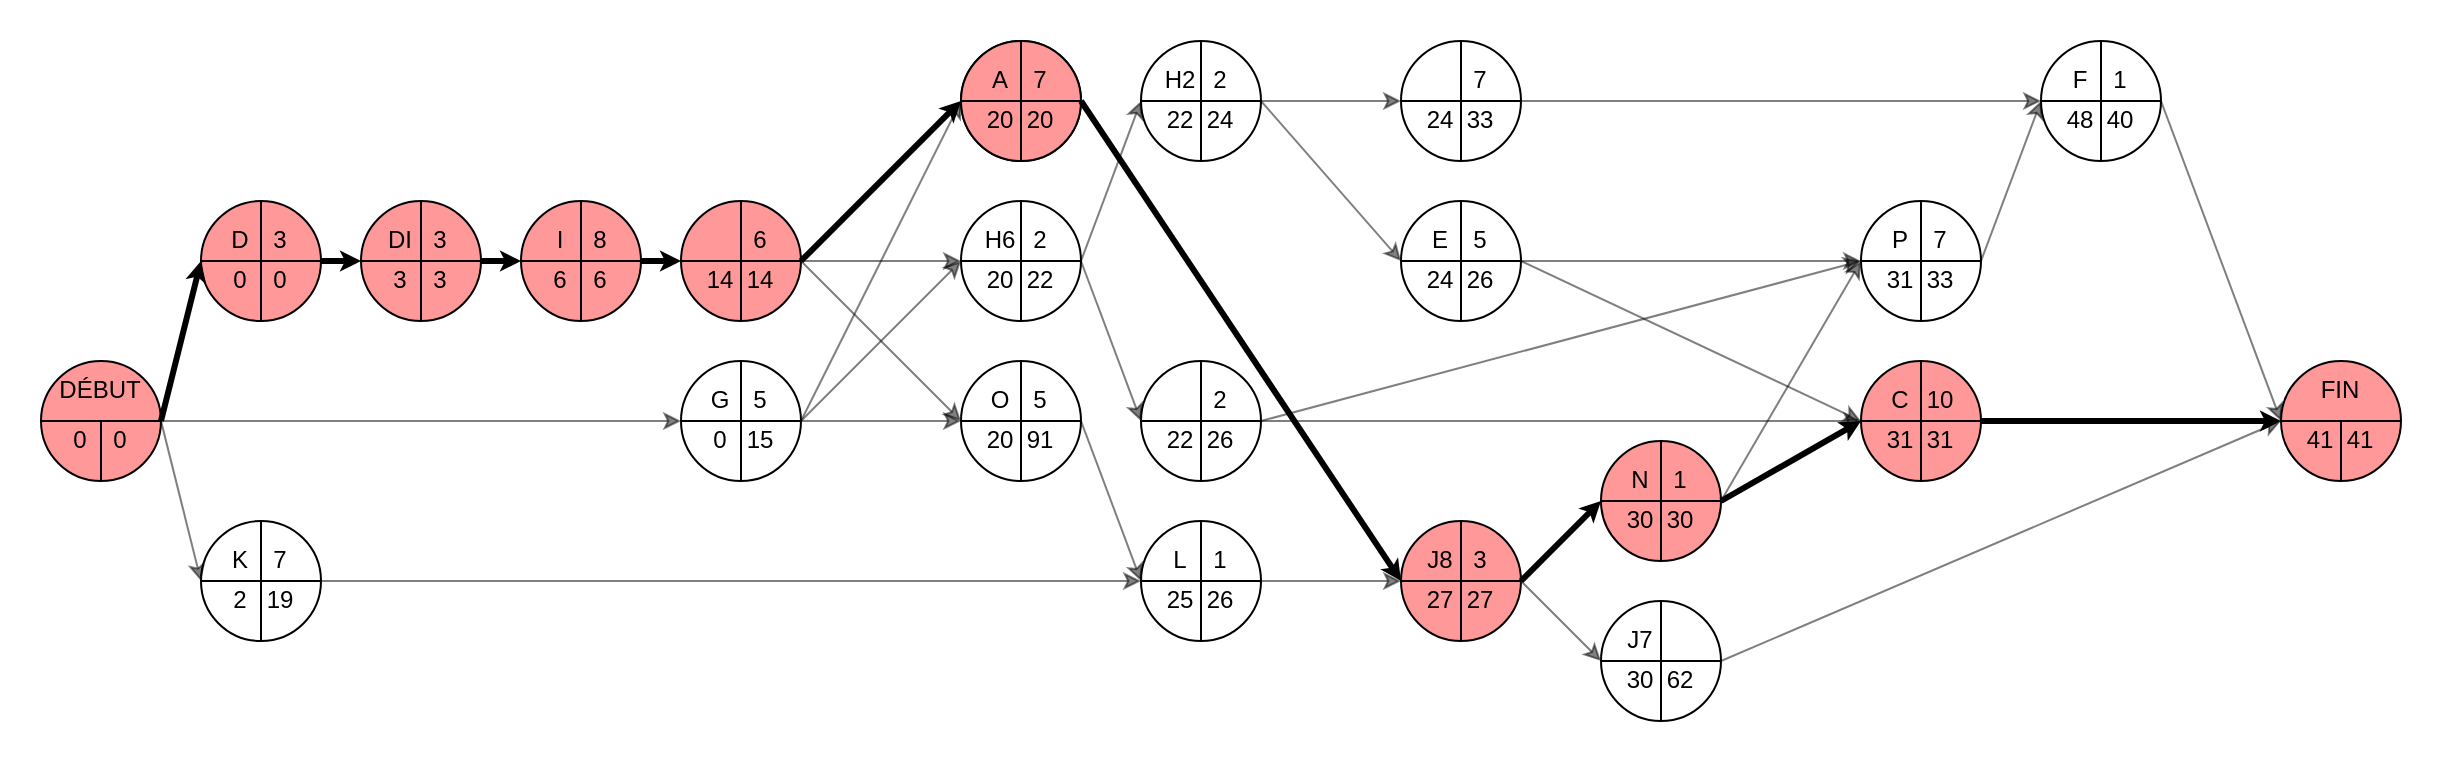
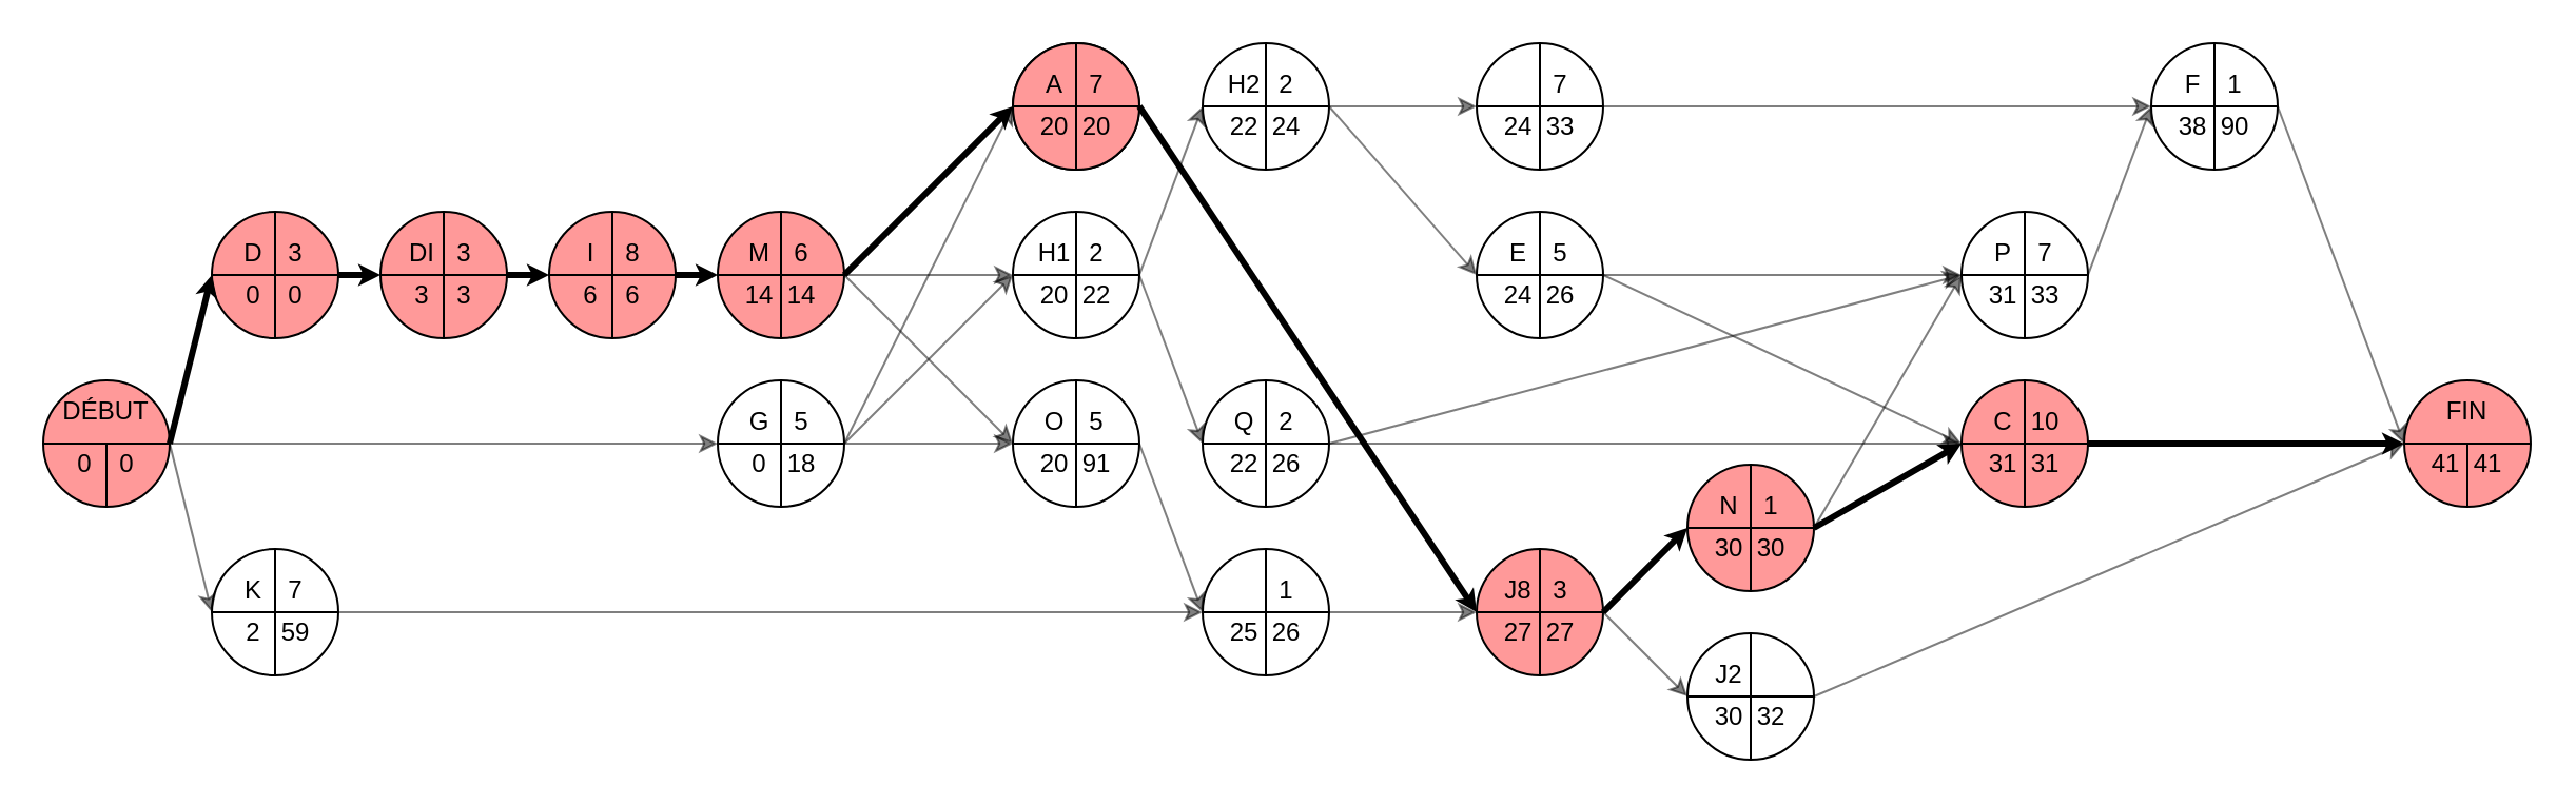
- <mxCell id="164" value="48" style="text;html=1;strokeColor=none;fillColor=none;align=center;verticalAlign=middle;whiteSpace=wrap;rounded=0;" parent="1" vertex="1"><mxGeometry x="1030" y="50" width="20" height="20" as="geometry" /></mxCell>
+ <mxCell id="164" value="38" style="text;html=1;strokeColor=none;fillColor=none;align=center;verticalAlign=middle;whiteSpace=wrap;rounded=0;" parent="1" vertex="1"><mxGeometry x="1030" y="50" width="20" height="20" as="geometry" /></mxCell>
- <mxCell id="163" value="40" style="text;html=1;strokeColor=none;fillColor=none;align=center;verticalAlign=middle;whiteSpace=wrap;rounded=0;" parent="1" vertex="1"><mxGeometry x="1050" y="50" width="20" height="20" as="geometry" /></mxCell>
+ <mxCell id="163" value="90" style="text;html=1;strokeColor=none;fillColor=none;align=center;verticalAlign=middle;whiteSpace=wrap;rounded=0;" parent="1" vertex="1"><mxGeometry x="1050" y="50" width="20" height="20" as="geometry" /></mxCell>
+ <mxCell id="107" value="M" style="text;html=1;strokeColor=none;fillColor=none;align=center;verticalAlign=middle;whiteSpace=wrap;rounded=0;" parent="1" vertex="1"><mxGeometry x="350" y="110" width="20" height="20" as="geometry" /></mxCell>
- <mxCell id="112" value="H6" style="text;html=1;strokeColor=none;fillColor=none;align=center;verticalAlign=middle;whiteSpace=wrap;rounded=0;" parent="1" vertex="1"><mxGeometry x="490" y="110" width="20" height="20" as="geometry" /></mxCell>
+ <mxCell id="112" value="H1" style="text;html=1;strokeColor=none;fillColor=none;align=center;verticalAlign=middle;whiteSpace=wrap;rounded=0;" parent="1" vertex="1"><mxGeometry x="490" y="110" width="20" height="20" as="geometry" /></mxCell>
+ <mxCell id="115" value="Q" style="text;html=1;strokeColor=none;fillColor=none;align=center;verticalAlign=middle;whiteSpace=wrap;rounded=0;" parent="1" vertex="1"><mxGeometry x="580" y="190" width="20" height="20" as="geometry" /></mxCell>
- <mxCell id="133" value="15" style="text;html=1;strokeColor=none;fillColor=none;align=center;verticalAlign=middle;whiteSpace=wrap;rounded=0;" parent="1" vertex="1"><mxGeometry x="370" y="210" width="20" height="20" as="geometry" /></mxCell>
+ <mxCell id="133" value="18" style="text;html=1;strokeColor=none;fillColor=none;align=center;verticalAlign=middle;whiteSpace=wrap;rounded=0;" parent="1" vertex="1"><mxGeometry x="370" y="210" width="20" height="20" as="geometry" /></mxCell>
- <mxCell id="110" value="L" style="text;html=1;strokeColor=none;fillColor=none;align=center;verticalAlign=middle;whiteSpace=wrap;rounded=0;" parent="1" vertex="1"><mxGeometry x="580" y="270" width="20" height="20" as="geometry" /></mxCell>
- <mxCell id="126" value="19" style="text;html=1;strokeColor=none;fillColor=none;align=center;verticalAlign=middle;whiteSpace=wrap;rounded=0;" parent="1" vertex="1"><mxGeometry x="130" y="290" width="20" height="20" as="geometry" /></mxCell>
+ <mxCell id="126" value="59" style="text;html=1;strokeColor=none;fillColor=none;align=center;verticalAlign=middle;whiteSpace=wrap;rounded=0;" parent="1" vertex="1"><mxGeometry x="130" y="290" width="20" height="20" as="geometry" /></mxCell>
- <mxCell id="119" value="J7" style="text;html=1;strokeColor=none;fillColor=none;align=center;verticalAlign=middle;whiteSpace=wrap;rounded=0;" parent="1" vertex="1"><mxGeometry x="810" y="310" width="20" height="20" as="geometry" /></mxCell>
+ <mxCell id="119" value="J2" style="text;html=1;strokeColor=none;fillColor=none;align=center;verticalAlign=middle;whiteSpace=wrap;rounded=0;" parent="1" vertex="1"><mxGeometry x="810" y="310" width="20" height="20" as="geometry" /></mxCell>
- <mxCell id="154" value="62" style="text;html=1;strokeColor=none;fillColor=none;align=center;verticalAlign=middle;whiteSpace=wrap;rounded=0;" parent="1" vertex="1"><mxGeometry x="830" y="330" width="20" height="20" as="geometry" /></mxCell>
+ <mxCell id="154" value="32" style="text;html=1;strokeColor=none;fillColor=none;align=center;verticalAlign=middle;whiteSpace=wrap;rounded=0;" parent="1" vertex="1"><mxGeometry x="830" y="330" width="20" height="20" as="geometry" /></mxCell>
